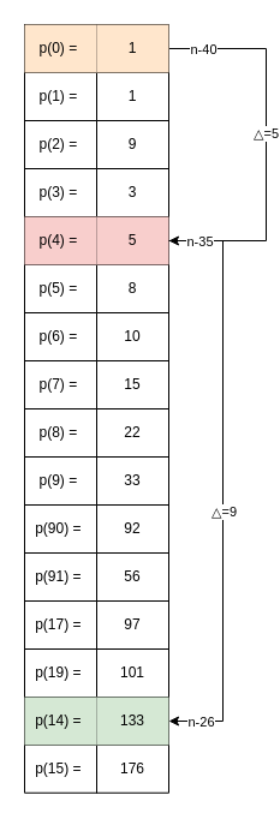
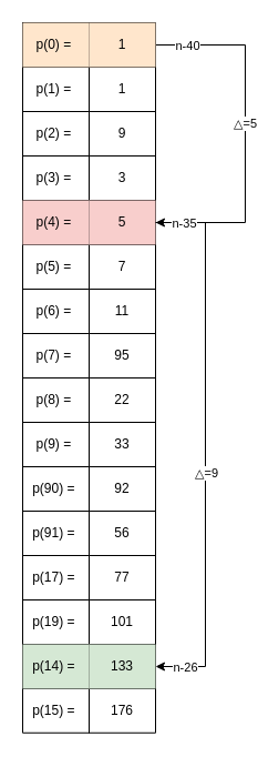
- <mxCell id="23" value="8" style="shape=partialRectangle;html=1;whiteSpace=wrap;connectable=0;overflow=hidden;fillColor=none;top=0;left=0;bottom=0;right=0;pointerEvents=1;" vertex="1" parent="21"><mxGeometry x="60" width="60" height="40" as="geometry"><mxRectangle width="60" height="40" as="alternateBounds" /></mxGeometry></mxCell>
+ <mxCell id="23" value="7" style="shape=partialRectangle;html=1;whiteSpace=wrap;connectable=0;overflow=hidden;fillColor=none;top=0;left=0;bottom=0;right=0;pointerEvents=1;" vertex="1" parent="21"><mxGeometry x="60" width="60" height="40" as="geometry"><mxRectangle width="60" height="40" as="alternateBounds" /></mxGeometry></mxCell>
- <mxCell id="26" value="10" style="shape=partialRectangle;html=1;whiteSpace=wrap;connectable=0;overflow=hidden;fillColor=none;top=0;left=0;bottom=0;right=0;pointerEvents=1;" vertex="1" parent="24"><mxGeometry x="60" width="60" height="40" as="geometry"><mxRectangle width="60" height="40" as="alternateBounds" /></mxGeometry></mxCell>
+ <mxCell id="26" value="11" style="shape=partialRectangle;html=1;whiteSpace=wrap;connectable=0;overflow=hidden;fillColor=none;top=0;left=0;bottom=0;right=0;pointerEvents=1;" vertex="1" parent="24"><mxGeometry x="60" width="60" height="40" as="geometry"><mxRectangle width="60" height="40" as="alternateBounds" /></mxGeometry></mxCell>
- <mxCell id="29" value="15" style="shape=partialRectangle;html=1;whiteSpace=wrap;connectable=0;overflow=hidden;fillColor=none;top=0;left=0;bottom=0;right=0;pointerEvents=1;" vertex="1" parent="27"><mxGeometry x="60" width="60" height="40" as="geometry"><mxRectangle width="60" height="40" as="alternateBounds" /></mxGeometry></mxCell>
+ <mxCell id="29" value="95" style="shape=partialRectangle;html=1;whiteSpace=wrap;connectable=0;overflow=hidden;fillColor=none;top=0;left=0;bottom=0;right=0;pointerEvents=1;" vertex="1" parent="27"><mxGeometry x="60" width="60" height="40" as="geometry"><mxRectangle width="60" height="40" as="alternateBounds" /></mxGeometry></mxCell>
- <mxCell id="44" value="97" style="shape=partialRectangle;html=1;whiteSpace=wrap;connectable=0;overflow=hidden;fillColor=none;top=0;left=0;bottom=0;right=0;pointerEvents=1;" vertex="1" parent="42"><mxGeometry x="60" width="60" height="40" as="geometry"><mxRectangle width="60" height="40" as="alternateBounds" /></mxGeometry></mxCell>
+ <mxCell id="44" value="77" style="shape=partialRectangle;html=1;whiteSpace=wrap;connectable=0;overflow=hidden;fillColor=none;top=0;left=0;bottom=0;right=0;pointerEvents=1;" vertex="1" parent="42"><mxGeometry x="60" width="60" height="40" as="geometry"><mxRectangle width="60" height="40" as="alternateBounds" /></mxGeometry></mxCell>
